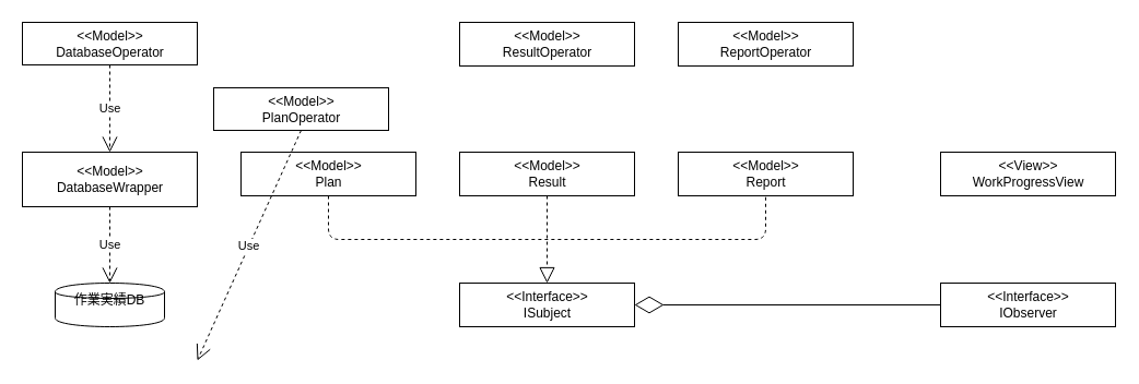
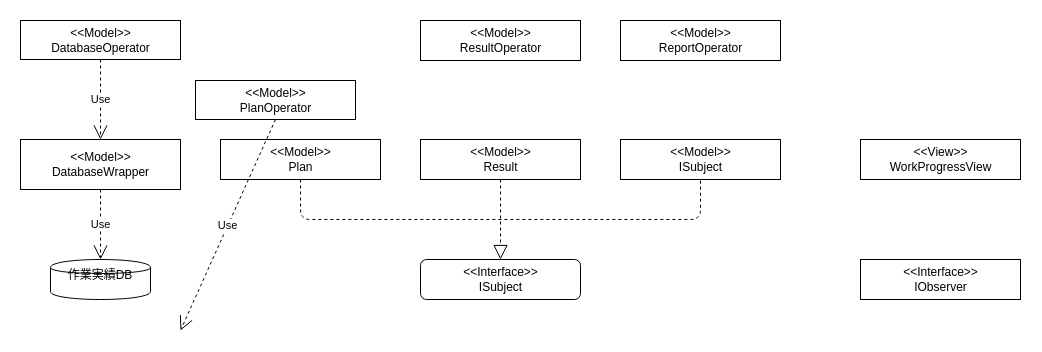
- <mxCell id="12" value="&amp;lt;&amp;lt;Model&amp;gt;&amp;gt;&lt;br&gt;Report" style="html=1;" vertex="1" parent="1"><mxGeometry x="620" y="139" width="160" height="40" as="geometry" /></mxCell>
+ <mxCell id="12" value="&amp;lt;&amp;lt;Model&amp;gt;&amp;gt;&lt;br&gt;ISubject" style="html=1;" vertex="1" parent="1"><mxGeometry x="620" y="139" width="160" height="40" as="geometry" /></mxCell>
- <mxCell id="10" value="&amp;lt;&amp;lt;Interface&amp;gt;&amp;gt;&lt;br&gt;ISubject" style="html=1;" vertex="1" parent="1"><mxGeometry x="420" y="259" width="160" height="40" as="geometry" /></mxCell>
+ <mxCell id="10" value="&amp;lt;&amp;lt;Interface&amp;gt;&amp;gt;&lt;br&gt;ISubject" style="html=1;rounded=1;" vertex="1" parent="1"><mxGeometry x="420" y="259" width="160" height="40" as="geometry" /></mxCell>
- <mxCell id="18" value="" style="endArrow=diamondThin;endFill=0;endSize=24;html=1;entryX=1;entryY=0.5;entryDx=0;entryDy=0;exitX=0;exitY=0.5;exitDx=0;exitDy=0;" edge="1" parent="1" source="8" target="10"><mxGeometry width="160" relative="1" as="geometry"><mxPoint x="20" y="320" as="sourcePoint" /><mxPoint x="180" y="320" as="targetPoint" /></mxGeometry></mxCell>
